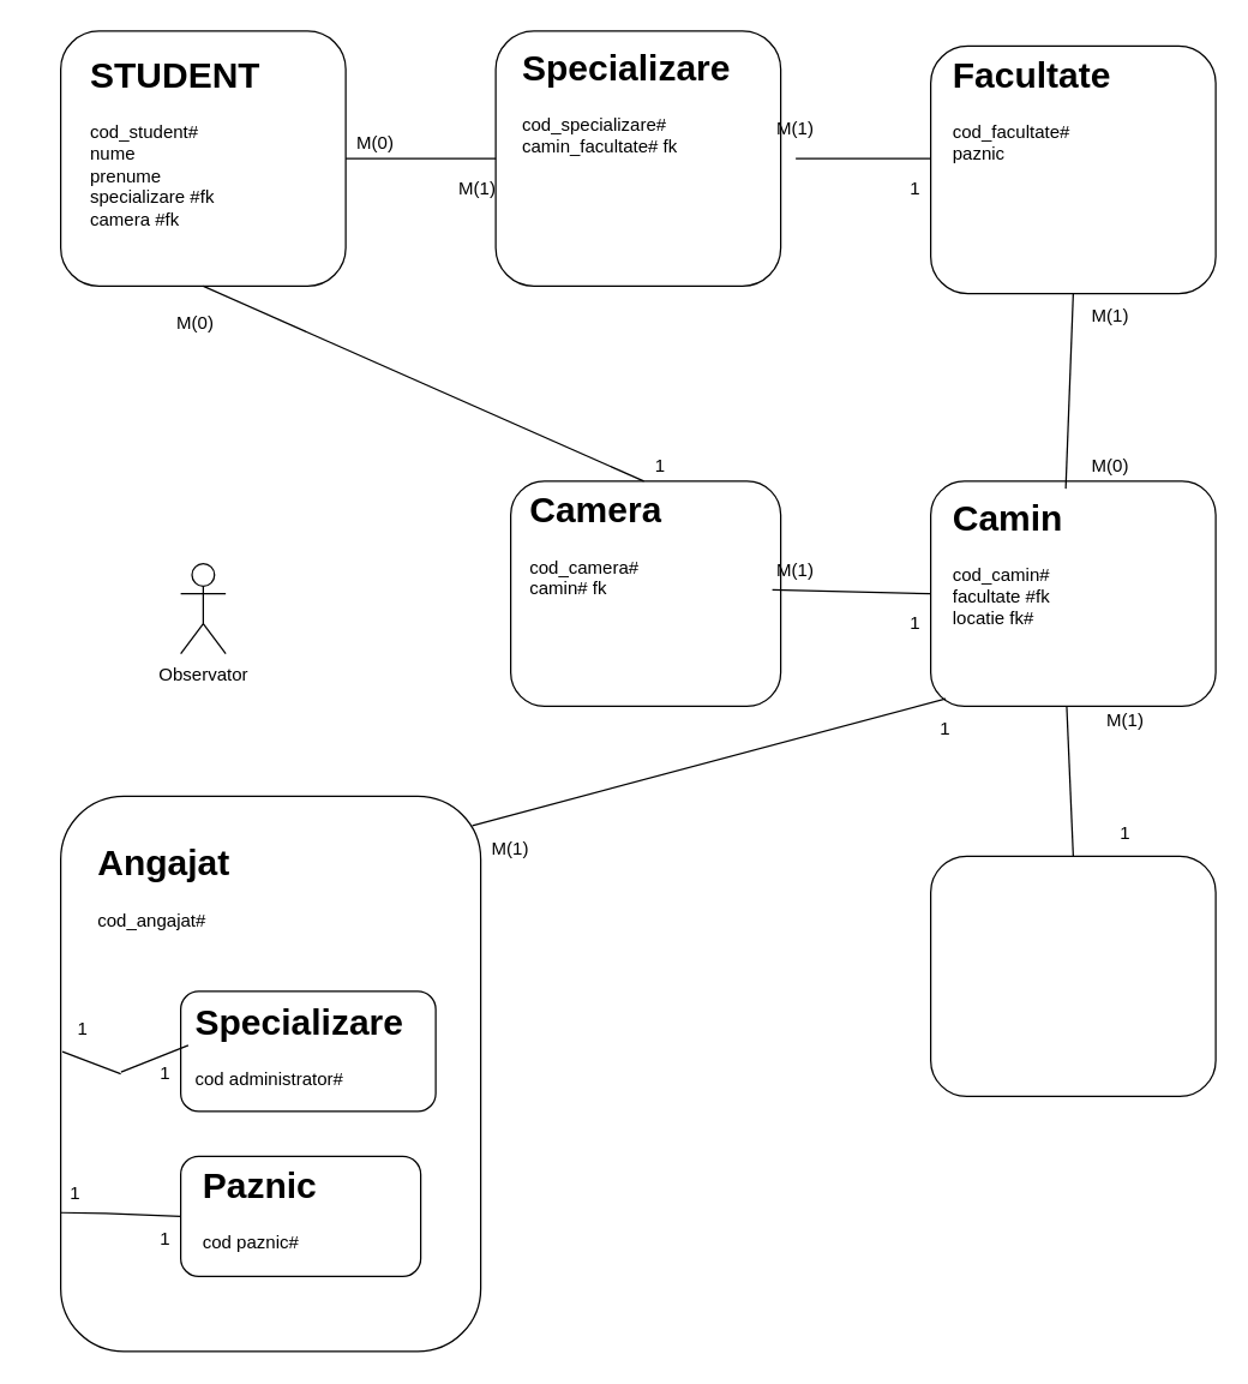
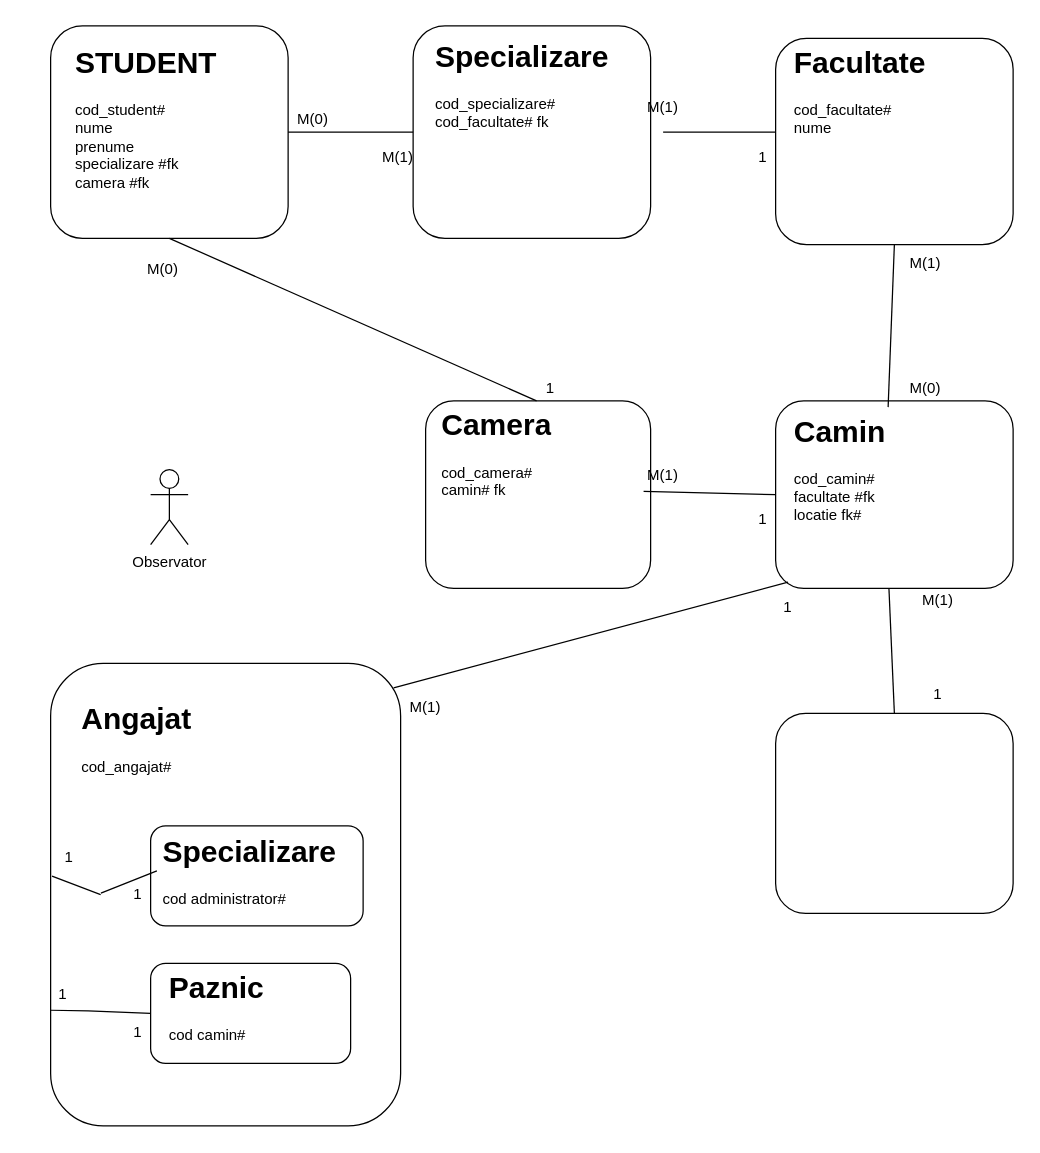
- <mxCell id="9" value="&lt;h1&gt;Specializare&lt;/h1&gt;&lt;div&gt;cod_specializare#&lt;/div&gt;&lt;div&gt;camin_facultate# fk&lt;/div&gt;" style="text;html=1;strokeColor=none;fillColor=none;spacing=5;spacingTop=-20;whiteSpace=wrap;overflow=hidden;rounded=0;" vertex="1" parent="1"><mxGeometry x="342.5" y="25" width="167.5" height="140" as="geometry" /></mxCell>
+ <mxCell id="9" value="&lt;h1&gt;Specializare&lt;/h1&gt;&lt;div&gt;cod_specializare#&lt;/div&gt;&lt;div&gt;cod_facultate# fk&lt;/div&gt;" style="text;html=1;strokeColor=none;fillColor=none;spacing=5;spacingTop=-20;whiteSpace=wrap;overflow=hidden;rounded=0;" vertex="1" parent="1"><mxGeometry x="342.5" y="25" width="167.5" height="140" as="geometry" /></mxCell>
- <mxCell id="7" value="&lt;h1&gt;Facultate&lt;/h1&gt;&lt;div&gt;cod_facultate#&lt;/div&gt;&lt;div&gt;paznic&lt;/div&gt;&lt;div&gt;&lt;br&gt;&lt;/div&gt;" style="text;html=1;strokeColor=none;fillColor=none;spacing=5;spacingTop=-20;whiteSpace=wrap;overflow=hidden;rounded=0;" vertex="1" parent="1"><mxGeometry x="630" y="30" width="170" height="150" as="geometry" /></mxCell>
+ <mxCell id="7" value="&lt;h1&gt;Facultate&lt;/h1&gt;&lt;div&gt;cod_facultate#&lt;/div&gt;&lt;div&gt;nume&lt;/div&gt;&lt;div&gt;&lt;br&gt;&lt;/div&gt;" style="text;html=1;strokeColor=none;fillColor=none;spacing=5;spacingTop=-20;whiteSpace=wrap;overflow=hidden;rounded=0;" vertex="1" parent="1"><mxGeometry x="630" y="30" width="170" height="150" as="geometry" /></mxCell>
- <mxCell id="24" value="&lt;h1&gt;Paznic&lt;/h1&gt;&lt;div&gt;cod paznic#&lt;/div&gt;" style="text;html=1;strokeColor=none;fillColor=none;spacing=5;spacingTop=-20;whiteSpace=wrap;overflow=hidden;rounded=0;" vertex="1" parent="1"><mxGeometry x="130" y="770" width="140" height="70" as="geometry" /></mxCell>
+ <mxCell id="24" value="&lt;h1&gt;Paznic&lt;/h1&gt;&lt;div&gt;cod camin#&lt;/div&gt;" style="text;html=1;strokeColor=none;fillColor=none;spacing=5;spacingTop=-20;whiteSpace=wrap;overflow=hidden;rounded=0;" vertex="1" parent="1"><mxGeometry x="130" y="770" width="140" height="70" as="geometry" /></mxCell>
